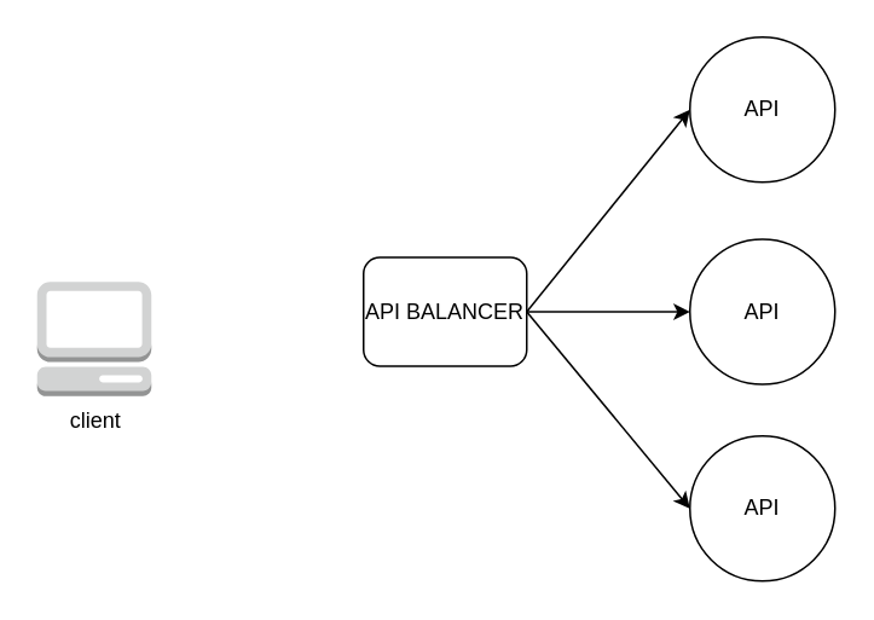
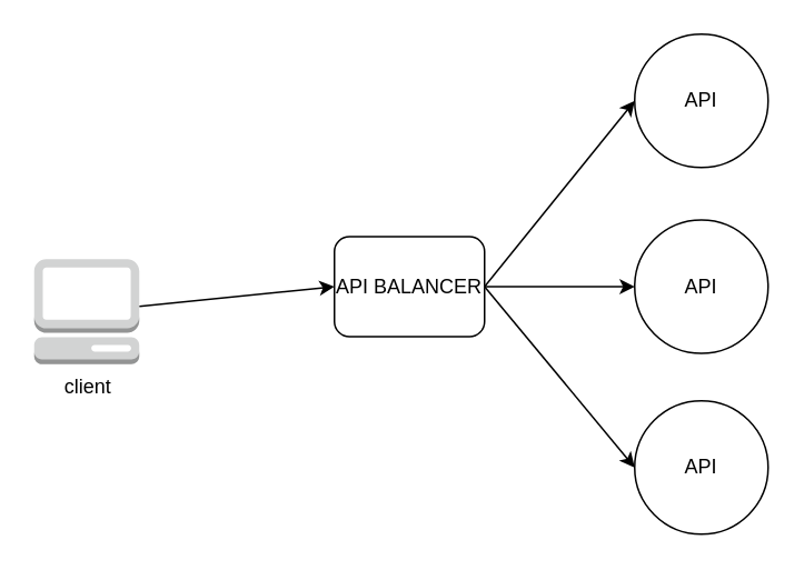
+ <mxCell id="2" style="edgeStyle=none;html=1;entryX=0;entryY=0.5;entryDx=0;entryDy=0;" parent="1" source="3" target="7" edge="1"><mxGeometry relative="1" as="geometry" /></mxCell>
